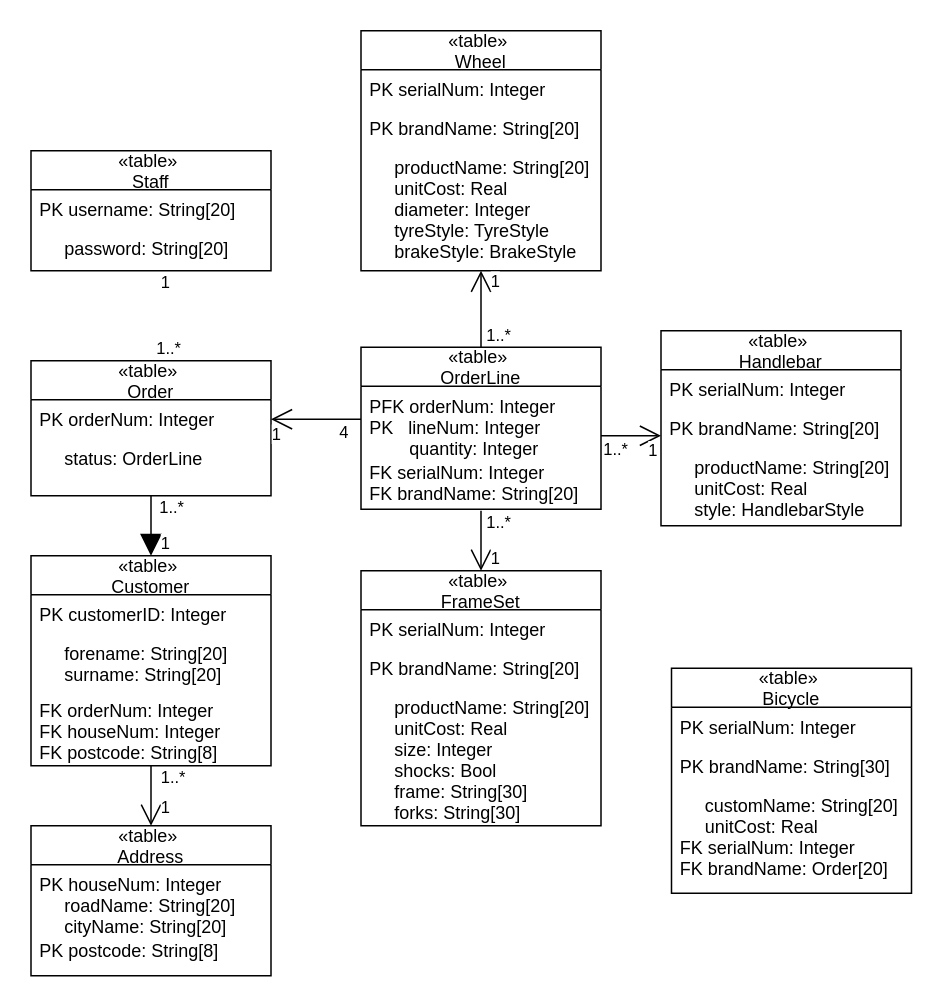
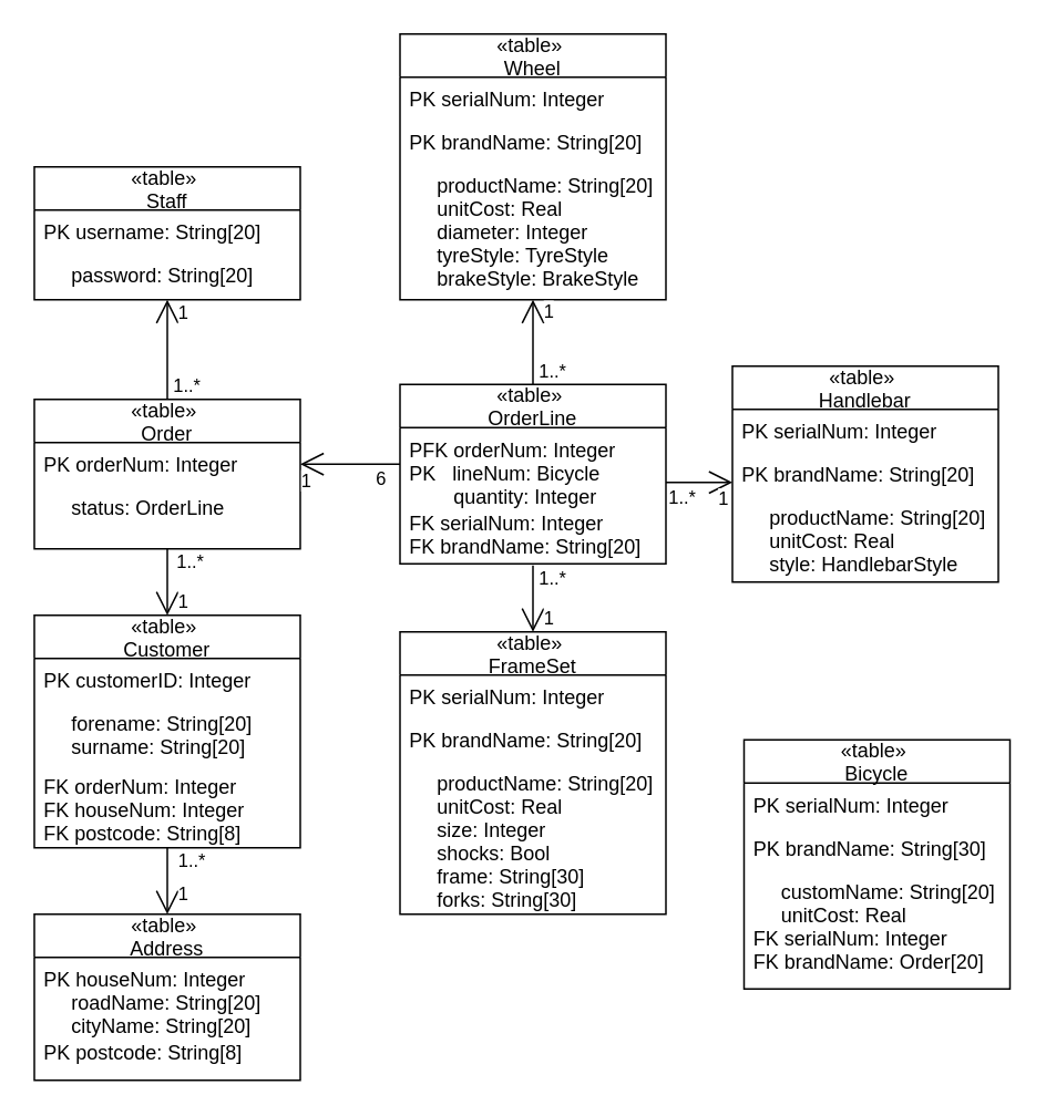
+ <mxCell id="37" value="" style="endArrow=open;endFill=1;endSize=12;html=1;rounded=0;exitX=0.5;exitY=0;exitDx=0;exitDy=0;" parent="1" source="26" target="36" edge="1"><mxGeometry width="160" relative="1" as="geometry"><mxPoint x="113.58" y="240" as="sourcePoint" /><mxPoint x="113.58" y="180" as="targetPoint" /></mxGeometry></mxCell>
- <mxCell id="30" value="PFK orderNum: Integer&#10;PK   lineNum: Integer&#10;        quantity: Integer" style="text;strokeColor=none;fillColor=none;align=left;verticalAlign=top;spacingLeft=4;spacingRight=4;overflow=hidden;rotatable=0;points=[[0,0.5],[1,0.5]];portConstraint=eastwest;" parent="29" vertex="1"><mxGeometry y="26" width="160" height="44" as="geometry" /></mxCell>
+ <mxCell id="30" value="PFK orderNum: Integer&#10;PK   lineNum: Bicycle&#10;        quantity: Integer" style="text;strokeColor=none;fillColor=none;align=left;verticalAlign=top;spacingLeft=4;spacingRight=4;overflow=hidden;rotatable=0;points=[[0,0.5],[1,0.5]];portConstraint=eastwest;" parent="29" vertex="1"><mxGeometry y="26" width="160" height="44" as="geometry" /></mxCell>
- <mxCell id="45" value="4" style="edgeLabel;resizable=0;html=1;align=left;verticalAlign=bottom;fontColor=none;" parent="1" connectable="0" vertex="1"><mxGeometry x="220" y="290" width="160" as="geometry"><mxPoint x="4" y="6" as="offset" /></mxGeometry></mxCell>
+ <mxCell id="45" value="6" style="edgeLabel;resizable=0;html=1;align=left;verticalAlign=bottom;fontColor=none;" parent="1" connectable="0" vertex="1"><mxGeometry x="220" y="290" width="160" as="geometry"><mxPoint x="4" y="6" as="offset" /></mxGeometry></mxCell>
- <mxCell id="40" value="" style="endArrow=block;endFill=1;endSize=12;html=1;rounded=0;" parent="1" source="28" target="19" edge="1"><mxGeometry width="160" relative="1" as="geometry"><mxPoint x="99.75" y="340" as="sourcePoint" /><mxPoint x="100.25" y="376" as="targetPoint" /></mxGeometry></mxCell>
+ <mxCell id="40" value="" style="endArrow=open;endFill=1;endSize=12;html=1;rounded=0;" parent="1" source="28" target="19" edge="1"><mxGeometry width="160" relative="1" as="geometry"><mxPoint x="99.75" y="340" as="sourcePoint" /><mxPoint x="100.25" y="376" as="targetPoint" /></mxGeometry></mxCell>
